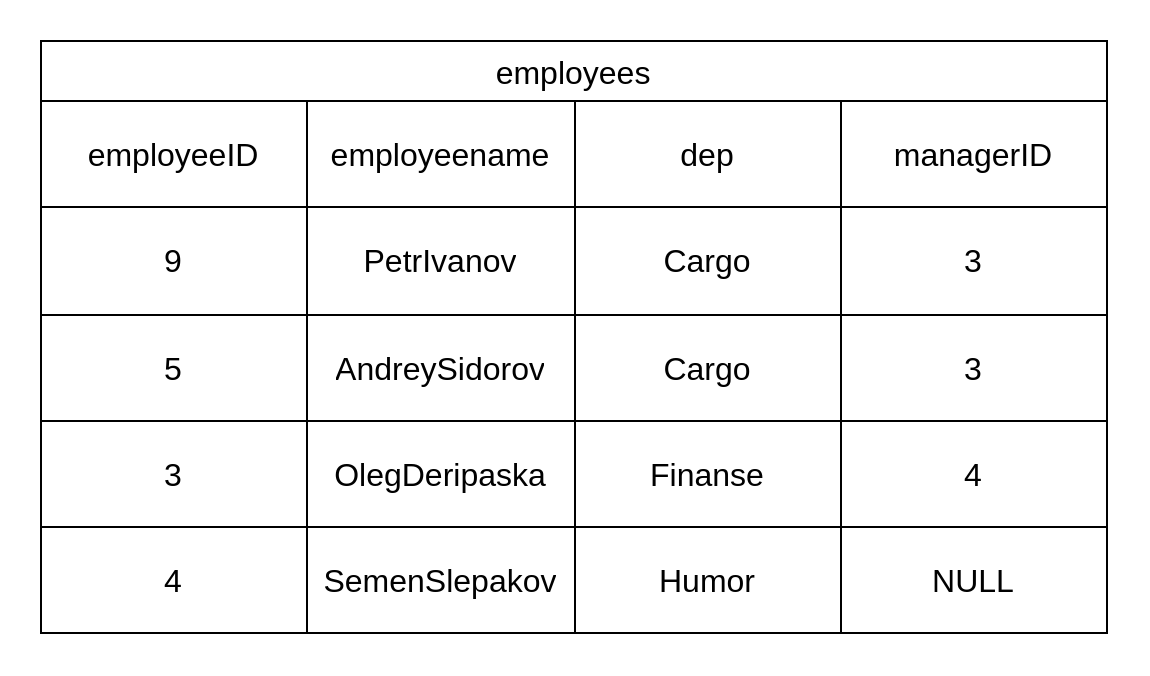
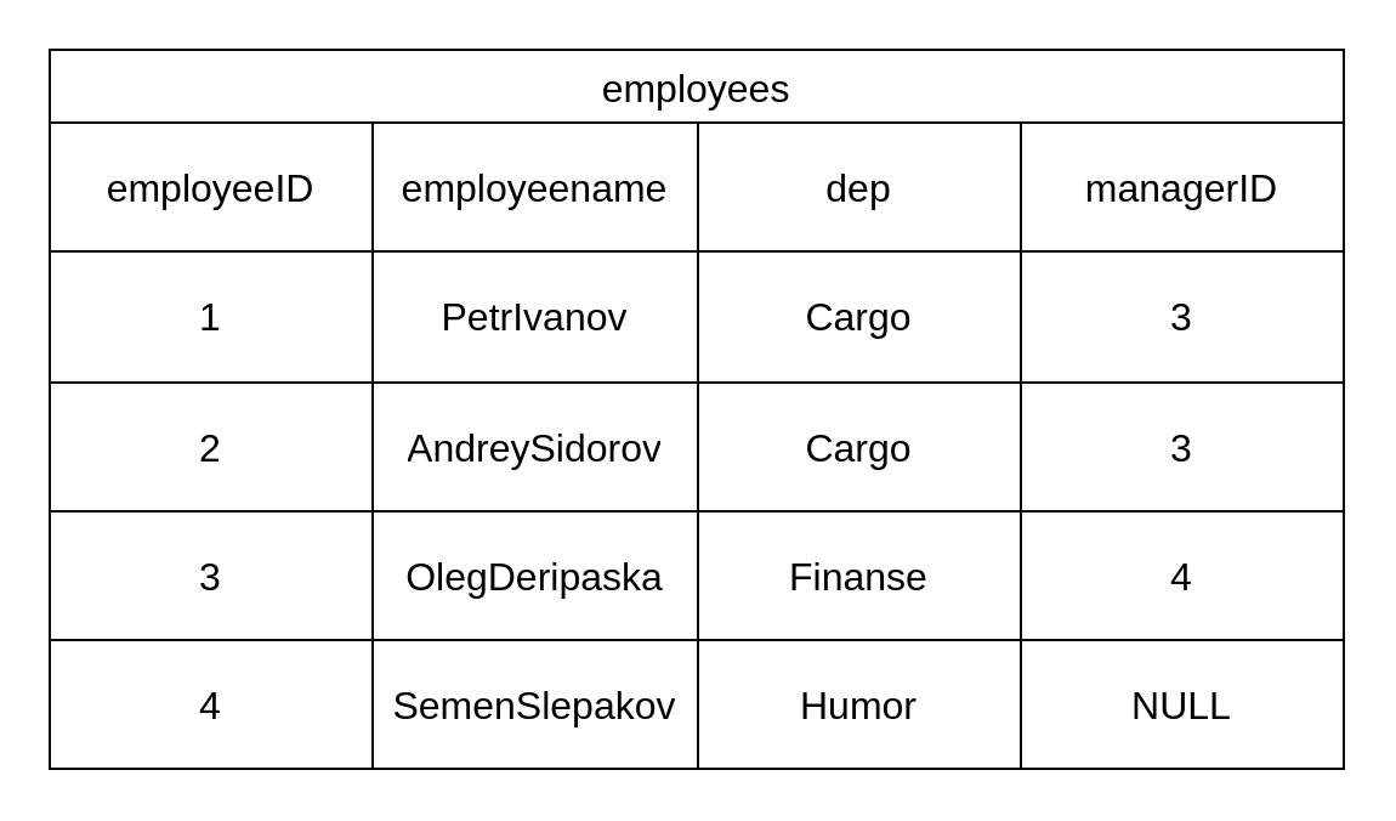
- <mxCell id="9" value="9" style="shape=partialRectangle;html=1;whiteSpace=wrap;connectable=0;strokeColor=inherit;overflow=hidden;fillColor=none;top=0;left=0;bottom=0;right=0;pointerEvents=1;fontSize=16;" vertex="1" parent="8"><mxGeometry width="133" height="54" as="geometry"><mxRectangle width="133" height="54" as="alternateBounds" /></mxGeometry></mxCell>
+ <mxCell id="9" value="1" style="shape=partialRectangle;html=1;whiteSpace=wrap;connectable=0;strokeColor=inherit;overflow=hidden;fillColor=none;top=0;left=0;bottom=0;right=0;pointerEvents=1;fontSize=16;" vertex="1" parent="8"><mxGeometry width="133" height="54" as="geometry"><mxRectangle width="133" height="54" as="alternateBounds" /></mxGeometry></mxCell>
- <mxCell id="14" value="5" style="shape=partialRectangle;html=1;whiteSpace=wrap;connectable=0;strokeColor=inherit;overflow=hidden;fillColor=none;top=0;left=0;bottom=0;right=0;pointerEvents=1;fontSize=16;" vertex="1" parent="13"><mxGeometry width="133" height="53" as="geometry"><mxRectangle width="133" height="53" as="alternateBounds" /></mxGeometry></mxCell>
+ <mxCell id="14" value="2" style="shape=partialRectangle;html=1;whiteSpace=wrap;connectable=0;strokeColor=inherit;overflow=hidden;fillColor=none;top=0;left=0;bottom=0;right=0;pointerEvents=1;fontSize=16;" vertex="1" parent="13"><mxGeometry width="133" height="53" as="geometry"><mxRectangle width="133" height="53" as="alternateBounds" /></mxGeometry></mxCell>
